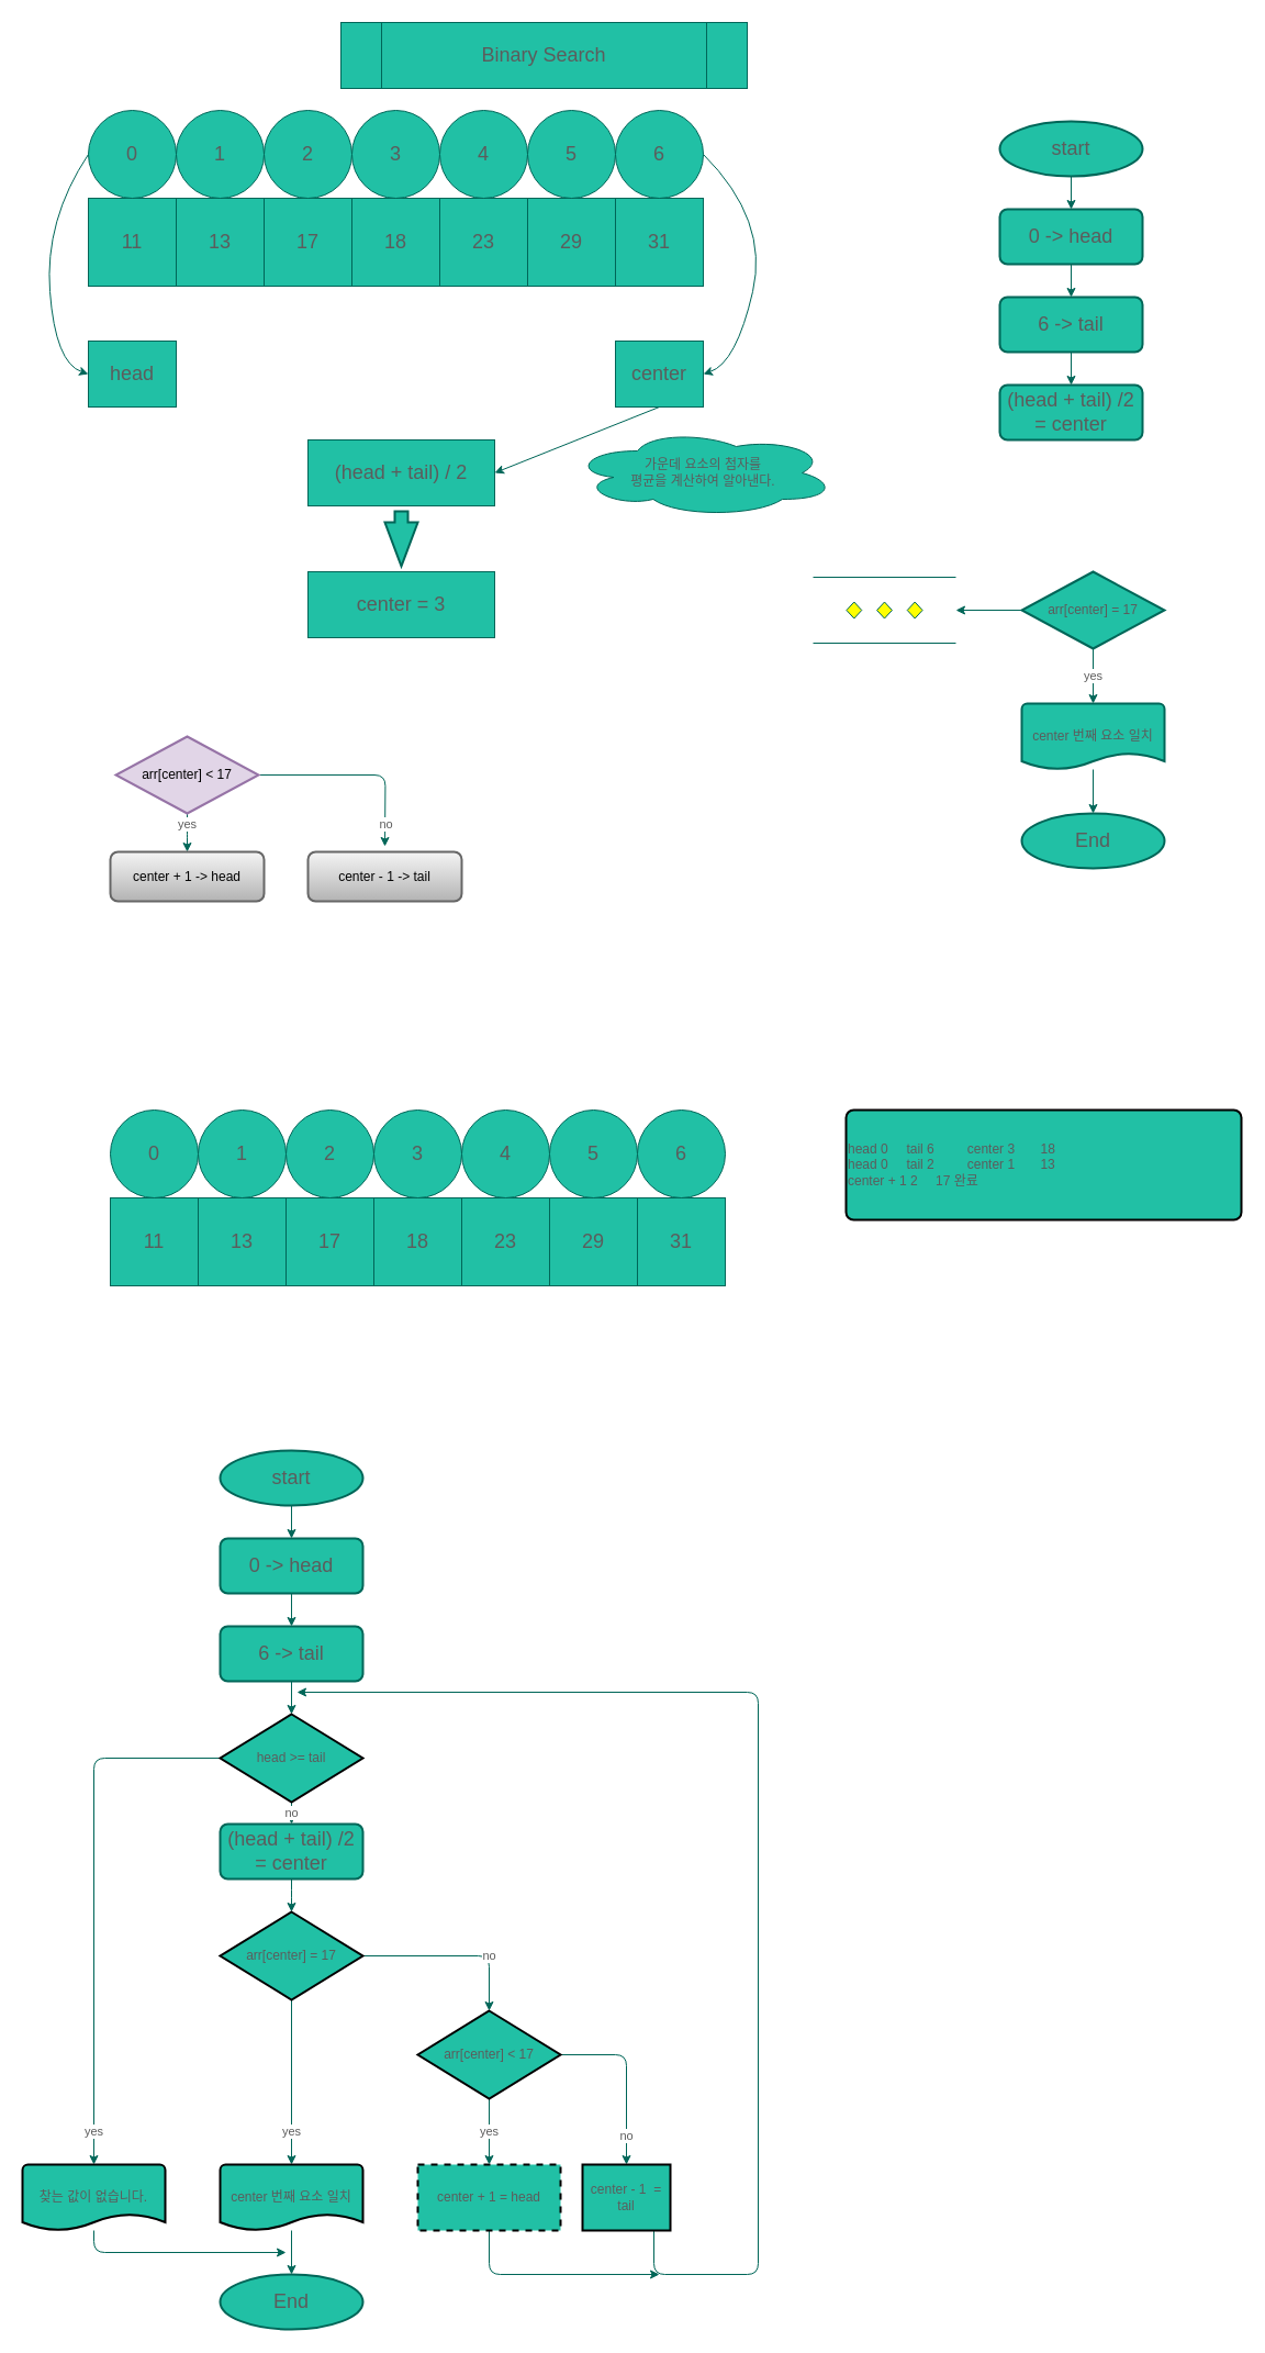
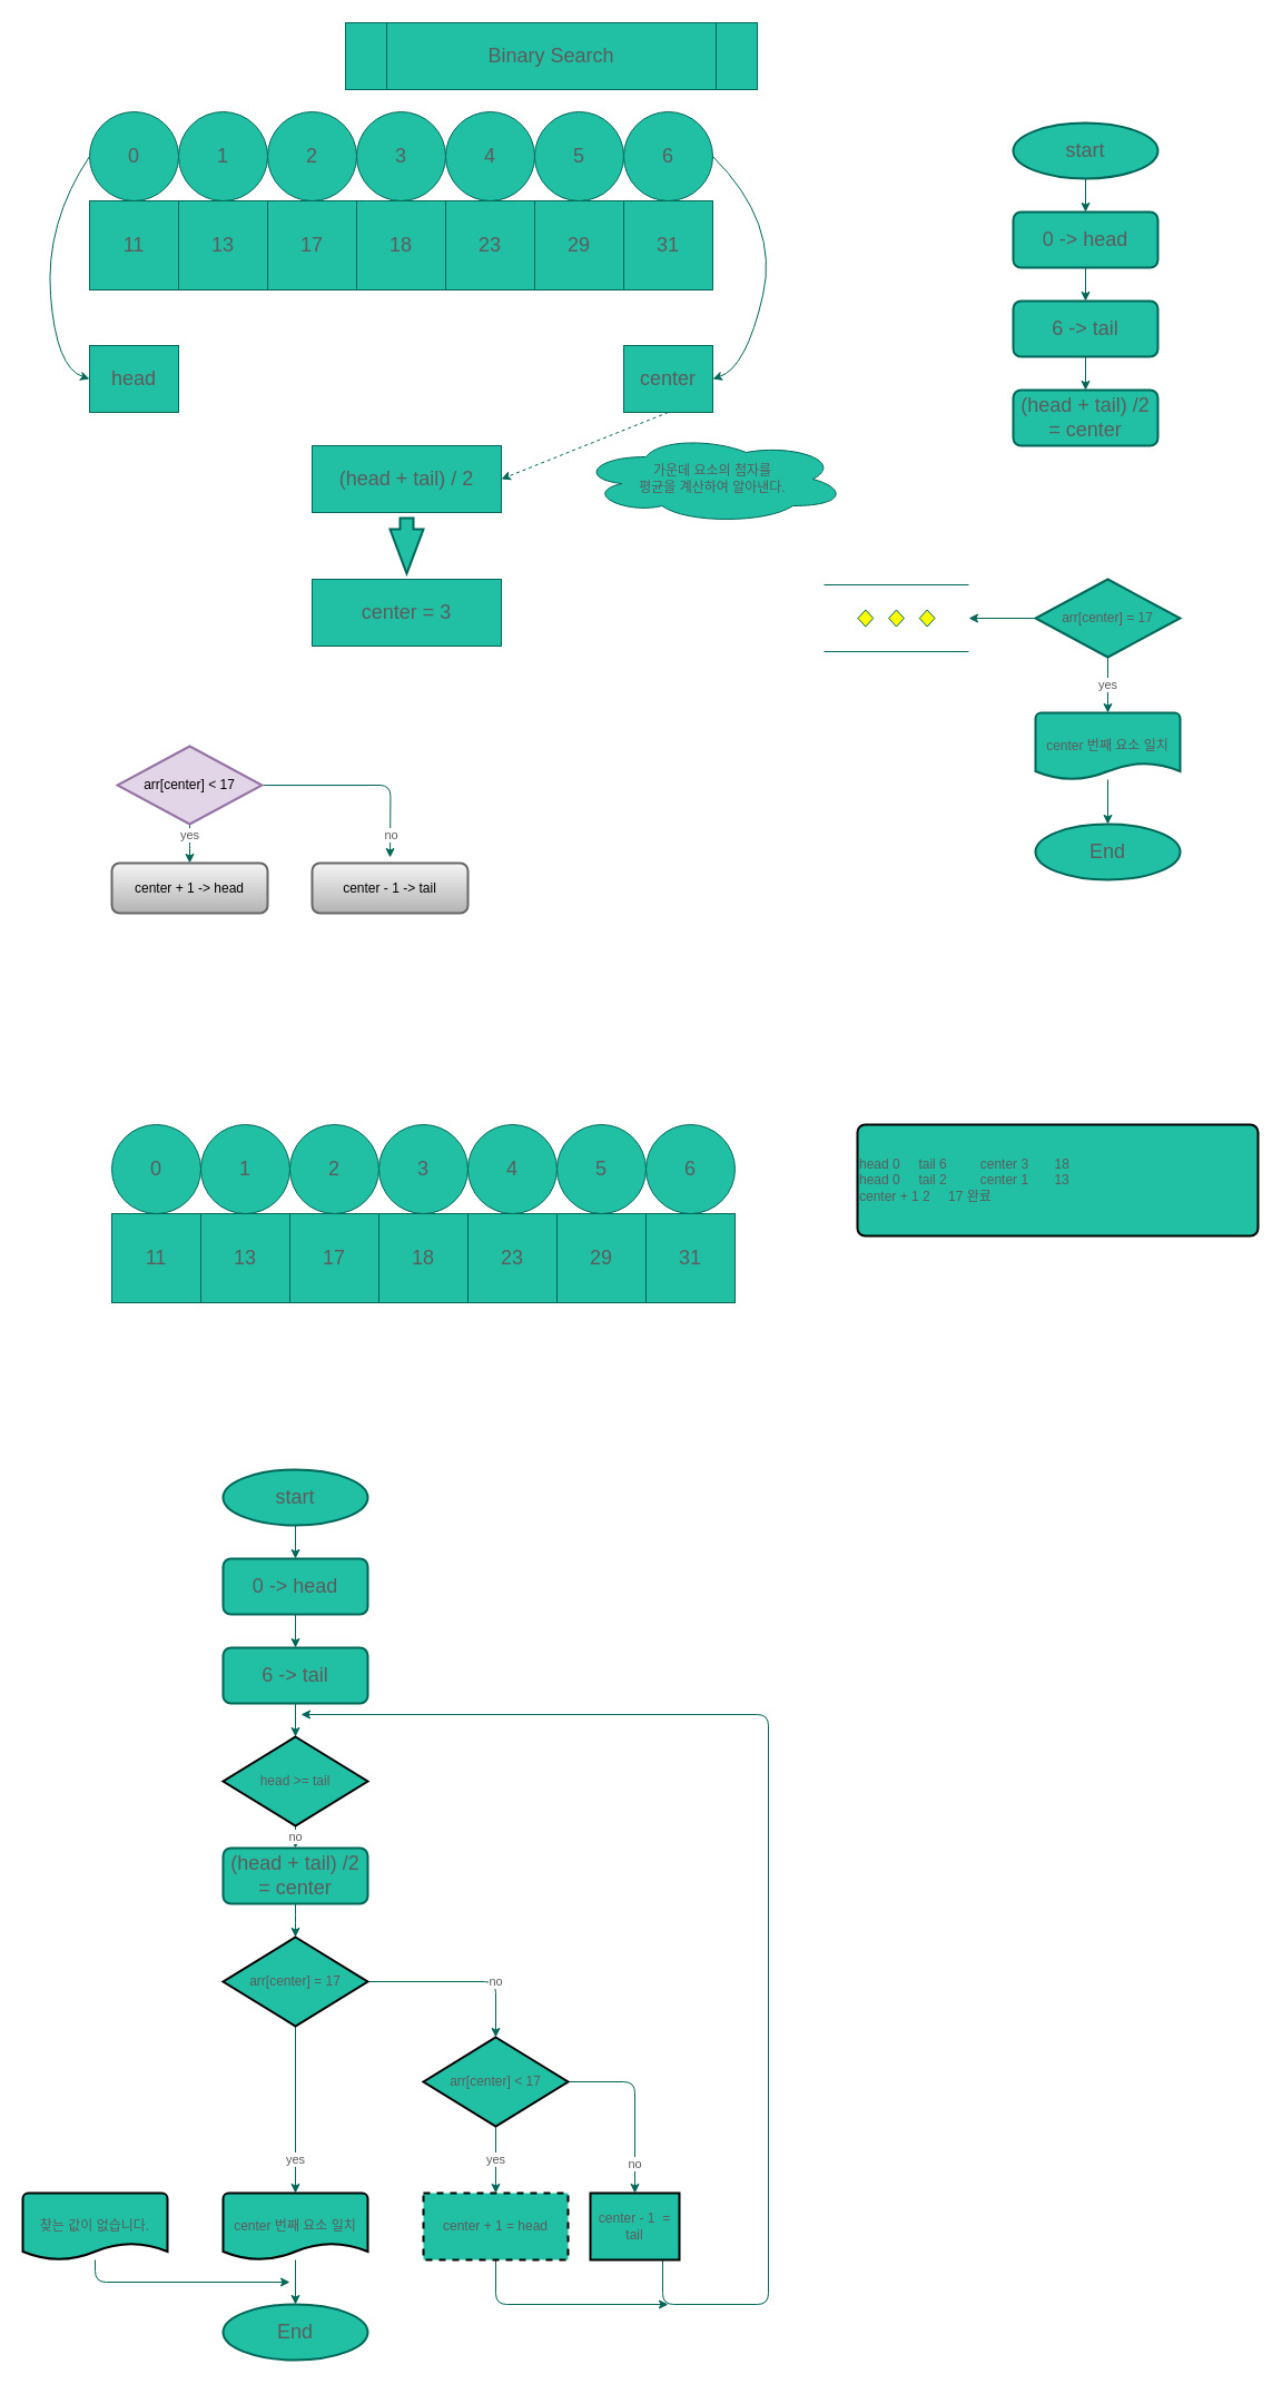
- <mxCell id="24" value="" style="endArrow=classic;html=1;rounded=0;fontSize=18;entryX=1;entryY=0.5;entryDx=0;entryDy=0;exitX=0.5;exitY=1;exitDx=0;exitDy=0;strokeColor=#006658;fontColor=#5C5C5C;" edge="1" parent="1" source="18" target="21"><mxGeometry width="50" height="50" relative="1" as="geometry"><mxPoint x="530" y="450" as="sourcePoint" /><mxPoint x="580" y="400" as="targetPoint" /></mxGeometry></mxCell>
+ <mxCell id="24" value="" style="endArrow=classic;html=1;rounded=0;fontSize=18;entryX=1;entryY=0.5;entryDx=0;entryDy=0;exitX=0.5;exitY=1;exitDx=0;exitDy=0;strokeColor=#006658;fontColor=#5C5C5C;dashed=1;" edge="1" parent="1" source="18" target="21"><mxGeometry width="50" height="50" relative="1" as="geometry"><mxPoint x="530" y="450" as="sourcePoint" /><mxPoint x="580" y="400" as="targetPoint" /></mxGeometry></mxCell>
- <mxCell id="78" value="yes" style="edgeStyle=orthogonalEdgeStyle;curved=0;rounded=1;sketch=0;orthogonalLoop=1;jettySize=auto;html=1;exitX=0;exitY=0.5;exitDx=0;exitDy=0;exitPerimeter=0;entryX=0.5;entryY=0;entryDx=0;entryDy=0;entryPerimeter=0;fontColor=#5C5C5C;strokeColor=#006658;fillColor=#21C0A5;" edge="1" parent="1" source="79" target="84"><mxGeometry x="0.876" relative="1" as="geometry"><mxPoint as="offset" /></mxGeometry></mxCell>
